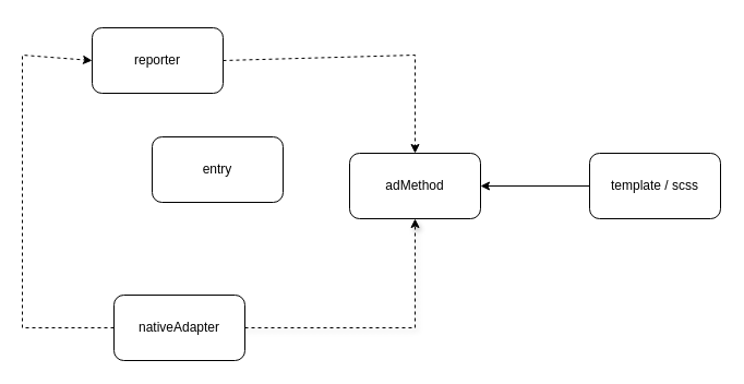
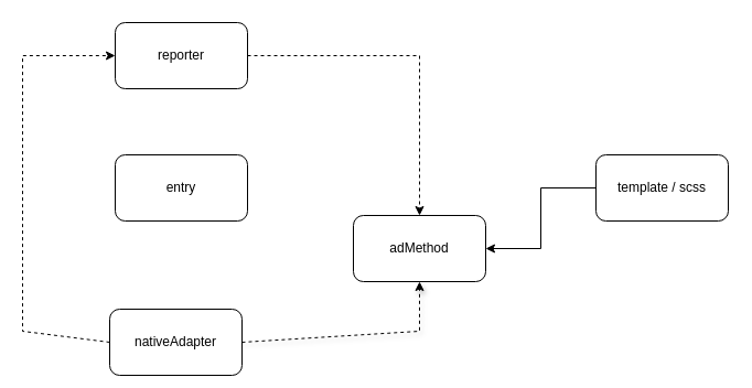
- <mxCell id="2" value="reporter" style="rounded=1;whiteSpace=wrap;html=1;" parent="1" vertex="1"><mxGeometry x="84" y="25" width="120" height="60" as="geometry" /></mxCell>
+ <mxCell id="2" value="reporter" style="rounded=1;whiteSpace=wrap;html=1;" parent="1" vertex="1"><mxGeometry x="104" y="20" width="120" height="60" as="geometry" /></mxCell>
- <mxCell id="4" value="entry" style="rounded=1;whiteSpace=wrap;html=1;" parent="1" vertex="1"><mxGeometry x="139" y="125" width="120" height="60" as="geometry" /></mxCell>
+ <mxCell id="4" value="entry" style="rounded=1;whiteSpace=wrap;html=1;" parent="1" vertex="1"><mxGeometry x="104" y="140" width="120" height="60" as="geometry" /></mxCell>
- <mxCell id="3" value="adMethod" style="rounded=1;whiteSpace=wrap;html=1;" parent="1" vertex="1"><mxGeometry x="320" y="140" width="120" height="60" as="geometry" /></mxCell>
+ <mxCell id="3" value="adMethod" style="rounded=1;whiteSpace=wrap;html=1;" parent="1" vertex="1"><mxGeometry x="320" y="195" width="120" height="60" as="geometry" /></mxCell>
- <mxCell id="5" value="nativeAdapter" style="rounded=1;whiteSpace=wrap;html=1;" parent="1" vertex="1"><mxGeometry x="104" y="270" width="120" height="60" as="geometry" /></mxCell>
+ <mxCell id="5" value="nativeAdapter" style="rounded=1;whiteSpace=wrap;html=1;" parent="1" vertex="1"><mxGeometry x="99" y="280" width="120" height="60" as="geometry" /></mxCell>
